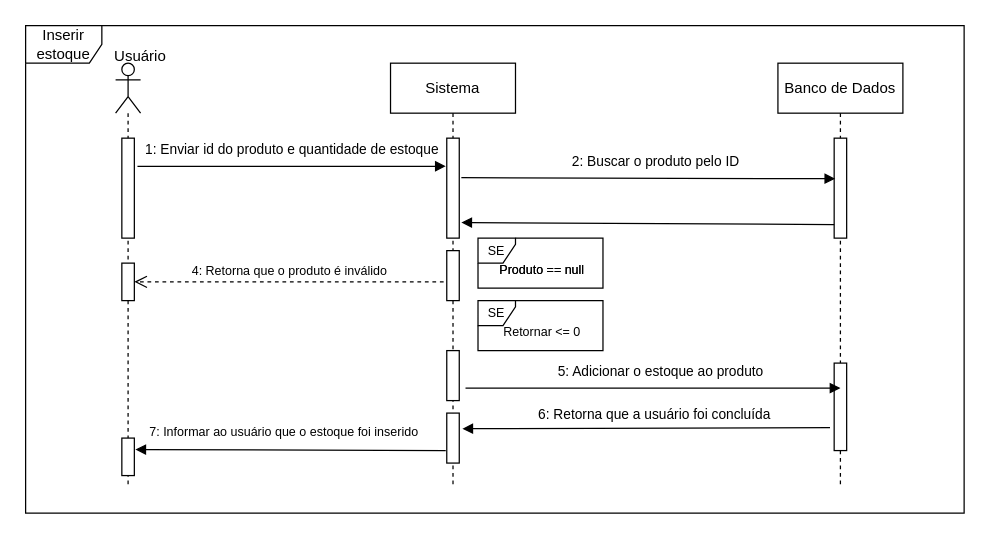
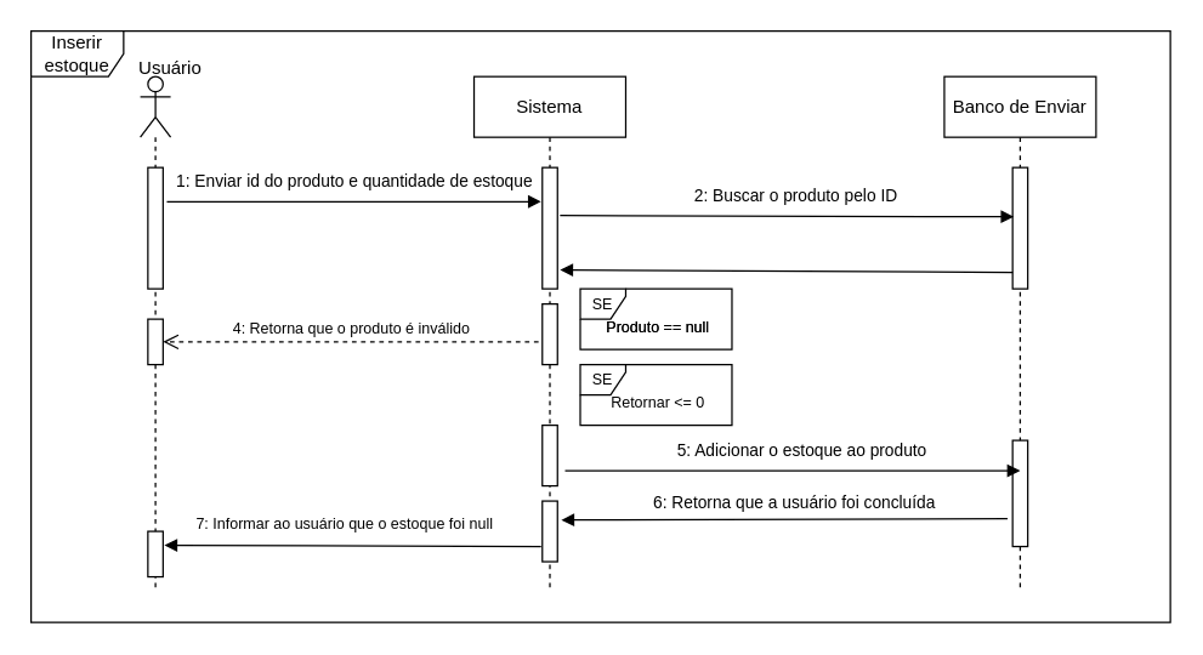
- <mxCell id="12" value="Banco de Dados" style="shape=umlLifeline;perimeter=lifelinePerimeter;whiteSpace=wrap;html=1;container=1;collapsible=0;recursiveResize=0;outlineConnect=0;" vertex="1" parent="1"><mxGeometry x="622" y="50" width="100" height="340" as="geometry" /></mxCell>
+ <mxCell id="12" value="Banco de Enviar" style="shape=umlLifeline;perimeter=lifelinePerimeter;whiteSpace=wrap;html=1;container=1;collapsible=0;recursiveResize=0;outlineConnect=0;" vertex="1" parent="1"><mxGeometry x="622" y="50" width="100" height="340" as="geometry" /></mxCell>
- <mxCell id="33" value="7: Informar ao usuário que o estoque foi inserido" style="text;html=1;strokeColor=none;fillColor=none;align=center;verticalAlign=middle;whiteSpace=wrap;rounded=0;fontSize=10;" vertex="1" parent="1"><mxGeometry x="92" y="330" width="270" height="30" as="geometry" /></mxCell>
+ <mxCell id="33" value="7: Informar ao usuário que o estoque foi null" style="text;html=1;strokeColor=none;fillColor=none;align=center;verticalAlign=middle;whiteSpace=wrap;rounded=0;fontSize=10;" vertex="1" parent="1"><mxGeometry x="92" y="330" width="270" height="30" as="geometry" /></mxCell>
